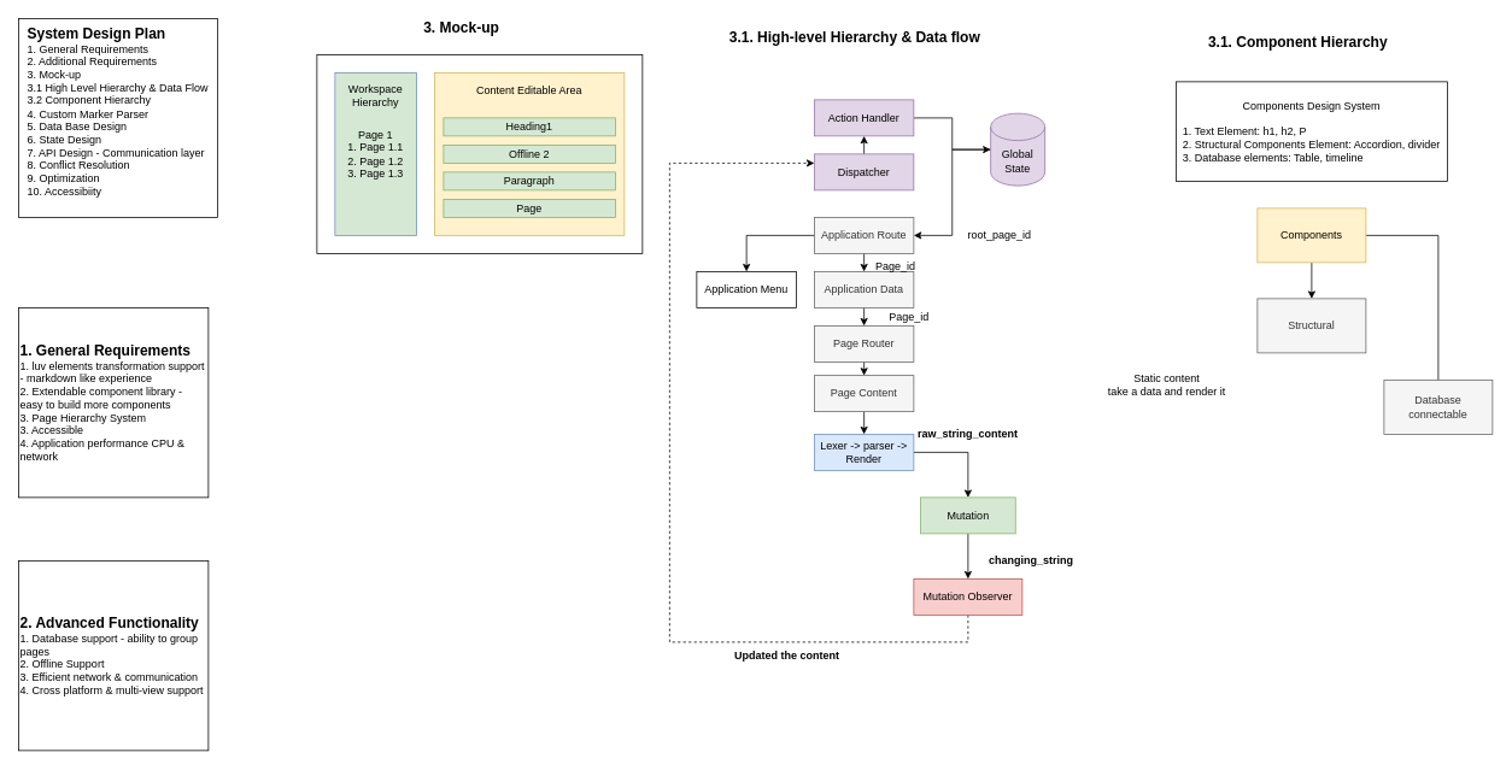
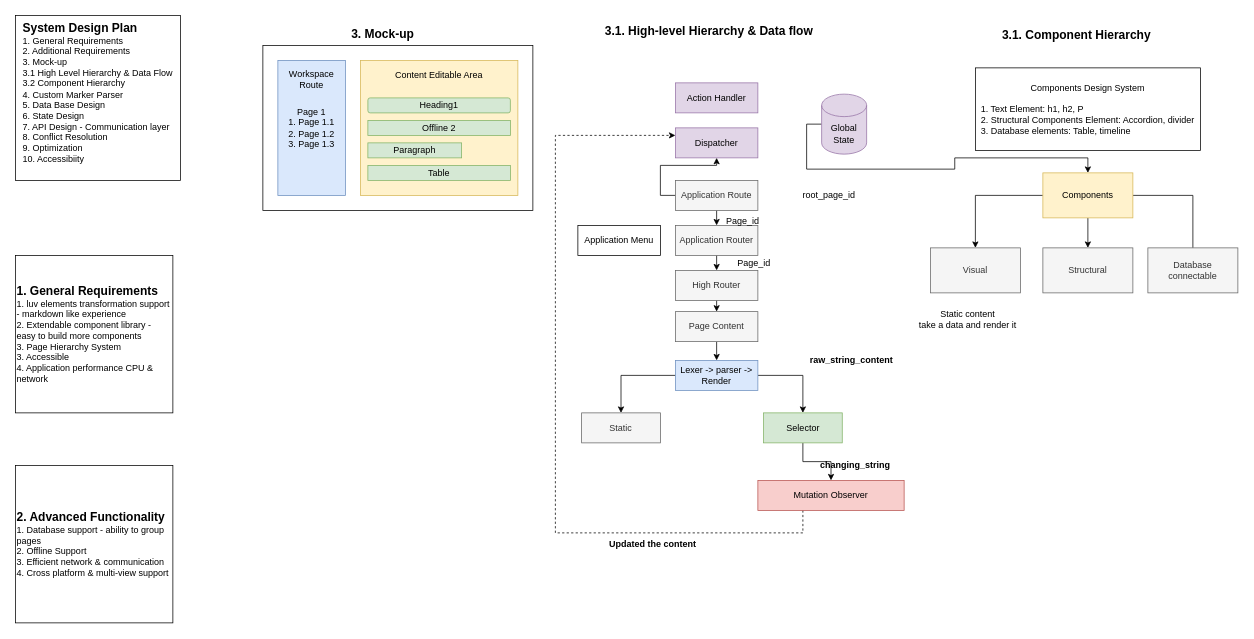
- <mxCell id="14" value="&lt;b&gt;&lt;font style=&quot;font-size: 16px;&quot;&gt;3. Mock-up&lt;/font&gt;&lt;/b&gt;" style="text;html=1;align=center;verticalAlign=middle;whiteSpace=wrap;rounded=0;" vertex="1" parent="1"><mxGeometry x="460" y="15" width="100" height="30" as="geometry" /></mxCell>
+ <mxCell id="14" value="&lt;b&gt;&lt;font style=&quot;font-size: 16px;&quot;&gt;3. Mock-up&lt;/font&gt;&lt;/b&gt;" style="text;html=1;align=center;verticalAlign=middle;whiteSpace=wrap;rounded=0;" vertex="1" parent="1"><mxGeometry x="460" y="30" width="100" height="30" as="geometry" /></mxCell>
- <mxCell id="7" value="Workspace Hierarchy" style="text;html=1;align=center;verticalAlign=middle;whiteSpace=wrap;rounded=0;" vertex="1" parent="1"><mxGeometry x="385" y="90" width="60" height="30" as="geometry" /></mxCell>
+ <mxCell id="7" value="Workspace Route" style="text;html=1;align=center;verticalAlign=middle;whiteSpace=wrap;rounded=0;" vertex="1" parent="1"><mxGeometry x="385" y="90" width="60" height="30" as="geometry" /></mxCell>
- <mxCell id="16" style="edgeStyle=orthogonalEdgeStyle;rounded=0;orthogonalLoop=1;jettySize=auto;html=1;" edge="1" parent="1" source="17" target="24"><mxGeometry relative="1" as="geometry" /></mxCell>
- <mxCell id="9" value="Heading1" style="rounded=0;whiteSpace=wrap;html=1;fillColor=#d5e8d4;strokeColor=#82b366;" vertex="1" parent="1"><mxGeometry x="490" y="130" width="190" height="20" as="geometry" /></mxCell>
+ <mxCell id="9" value="Heading1" style="whiteSpace=wrap;html=1;fillColor=#d5e8d4;strokeColor=#82b366;rounded=1;" vertex="1" parent="1"><mxGeometry x="490" y="130" width="190" height="20" as="geometry" /></mxCell>
- <mxCell id="18" style="edgeStyle=orthogonalEdgeStyle;rounded=0;orthogonalLoop=1;jettySize=auto;html=1;exitX=0.5;exitY=0;exitDx=0;exitDy=0;entryX=0.5;entryY=1;entryDx=0;entryDy=0;" edge="1" parent="1" source="19" target="17"><mxGeometry relative="1" as="geometry" /></mxCell>
- <mxCell id="6" value="&lt;div&gt;Page 1&lt;/div&gt;&lt;div&gt;1. Page 1.1&lt;/div&gt;&lt;div&gt;2. Page 1.2&lt;/div&gt;&lt;div&gt;3. Page 1.3&lt;/div&gt;" style="rounded=0;whiteSpace=wrap;html=1;fillColor=#d5e8d4;strokeColor=#6c8ebf;" vertex="1" parent="1"><mxGeometry x="370" y="80" width="90" height="180" as="geometry" /></mxCell>
+ <mxCell id="6" value="&lt;div&gt;Page 1&lt;/div&gt;&lt;div&gt;1. Page 1.1&lt;/div&gt;&lt;div&gt;2. Page 1.2&lt;/div&gt;&lt;div&gt;3. Page 1.3&lt;/div&gt;" style="rounded=0;whiteSpace=wrap;html=1;fillColor=#dae8fc;strokeColor=#6c8ebf;" vertex="1" parent="1"><mxGeometry x="370" y="80" width="90" height="180" as="geometry" /></mxCell>
- <mxCell id="11" value="Paragraph" style="rounded=0;whiteSpace=wrap;html=1;fillColor=#d5e8d4;strokeColor=#82b366;" vertex="1" parent="1"><mxGeometry x="490" y="190" width="190" height="20" as="geometry" /></mxCell>
+ <mxCell id="11" value="Paragraph" style="rounded=0;whiteSpace=wrap;html=1;fillColor=#d5e8d4;strokeColor=#82b366;" vertex="1" parent="1"><mxGeometry x="490" y="190" width="125" height="20" as="geometry" /></mxCell>
- <mxCell id="12" value="Page" style="rounded=0;whiteSpace=wrap;html=1;fillColor=#d5e8d4;strokeColor=#82b366;" vertex="1" parent="1"><mxGeometry x="490" y="220" width="190" height="20" as="geometry" /></mxCell>
+ <mxCell id="12" value="Table" style="rounded=0;whiteSpace=wrap;html=1;fillColor=#d5e8d4;strokeColor=#82b366;" vertex="1" parent="1"><mxGeometry x="490" y="220" width="190" height="20" as="geometry" /></mxCell>
- <mxCell id="23" style="edgeStyle=orthogonalEdgeStyle;rounded=0;orthogonalLoop=1;jettySize=auto;html=1;exitX=0;exitY=0.5;exitDx=0;exitDy=0;exitPerimeter=0;entryX=1;entryY=0.5;entryDx=0;entryDy=0;" edge="1" parent="1" source="24" target="22"><mxGeometry relative="1" as="geometry" /></mxCell>
+ <mxCell id="23" style="edgeStyle=orthogonalEdgeStyle;rounded=0;orthogonalLoop=1;jettySize=auto;html=1;exitX=0;exitY=0.5;exitDx=0;exitDy=0;exitPerimeter=0;" edge="1" parent="1" source="24" target="51"><mxGeometry relative="1" as="geometry" /></mxCell>
- <mxCell id="21" style="edgeStyle=orthogonalEdgeStyle;rounded=0;orthogonalLoop=1;jettySize=auto;html=1;exitX=0;exitY=0.5;exitDx=0;exitDy=0;" edge="1" parent="1" source="22" target="32"><mxGeometry relative="1" as="geometry" /></mxCell>
+ <mxCell id="21" style="edgeStyle=orthogonalEdgeStyle;rounded=0;orthogonalLoop=1;jettySize=auto;html=1;exitX=0;exitY=0.5;exitDx=0;exitDy=0;" edge="1" parent="1" source="22" target="19"><mxGeometry relative="1" as="geometry" /></mxCell>
+ <mxCell id="48" style="edgeStyle=orthogonalEdgeStyle;rounded=0;orthogonalLoop=1;jettySize=auto;html=1;" edge="1" parent="1" source="51" target="52"><mxGeometry relative="1" as="geometry" /></mxCell>
- <mxCell id="26" value="Application Data" style="rounded=0;whiteSpace=wrap;html=1;fillColor=#f5f5f5;fontColor=#333333;strokeColor=#666666;" vertex="1" parent="1"><mxGeometry x="900" y="300" width="110" height="40" as="geometry" /></mxCell>
+ <mxCell id="26" value="Application Router" style="rounded=0;whiteSpace=wrap;html=1;fillColor=#f5f5f5;fontColor=#333333;strokeColor=#666666;" vertex="1" parent="1"><mxGeometry x="900" y="300" width="110" height="40" as="geometry" /></mxCell>
+ <mxCell id="52" value="Visual" style="rounded=0;whiteSpace=wrap;html=1;fillColor=#f5f5f5;fontColor=#333333;strokeColor=#666666;" vertex="1" parent="1"><mxGeometry x="1240" y="330" width="120" height="60" as="geometry" /></mxCell>
- <mxCell id="34" value="Page Router" style="rounded=0;whiteSpace=wrap;html=1;fillColor=#f5f5f5;fontColor=#333333;strokeColor=#666666;" vertex="1" parent="1"><mxGeometry x="900" y="360" width="110" height="40" as="geometry" /></mxCell>
+ <mxCell id="34" value="High Router" style="rounded=0;whiteSpace=wrap;html=1;fillColor=#f5f5f5;fontColor=#333333;strokeColor=#666666;" vertex="1" parent="1"><mxGeometry x="900" y="360" width="110" height="40" as="geometry" /></mxCell>
- <mxCell id="54" value="&lt;div&gt;Database&lt;/div&gt;&lt;div&gt;connectable&lt;br&gt;&lt;/div&gt;" style="rounded=0;whiteSpace=wrap;html=1;fillColor=#f5f5f5;fontColor=#333333;strokeColor=#666666;" vertex="1" parent="1"><mxGeometry x="1530" y="420" width="120" height="60" as="geometry" /></mxCell>
+ <mxCell id="54" value="&lt;div&gt;Database&lt;/div&gt;&lt;div&gt;connectable&lt;br&gt;&lt;/div&gt;" style="rounded=0;whiteSpace=wrap;html=1;fillColor=#f5f5f5;fontColor=#333333;strokeColor=#666666;" vertex="1" parent="1"><mxGeometry x="1530" y="330" width="120" height="60" as="geometry" /></mxCell>
- <mxCell id="38" value="&lt;b&gt;raw_string_content&lt;/b&gt;" style="text;html=1;align=center;verticalAlign=middle;whiteSpace=wrap;rounded=0;" vertex="1" parent="1"><mxGeometry x="1010" y="470" width="120" height="20" as="geometry" /></mxCell>
+ <mxCell id="38" value="&lt;b&gt;raw_string_content&lt;/b&gt;" style="text;html=1;align=center;verticalAlign=middle;whiteSpace=wrap;rounded=0;" vertex="1" parent="1"><mxGeometry x="1075" y="470" width="120" height="20" as="geometry" /></mxCell>
+ <mxCell id="29" style="edgeStyle=orthogonalEdgeStyle;rounded=0;orthogonalLoop=1;jettySize=auto;html=1;exitX=0;exitY=0.5;exitDx=0;exitDy=0;" edge="1" parent="1" source="31" target="39"><mxGeometry relative="1" as="geometry" /></mxCell>
+ <mxCell id="39" value="Static" style="rounded=0;whiteSpace=wrap;html=1;fillColor=#f5f5f5;fontColor=#333333;strokeColor=#666666;" vertex="1" parent="1"><mxGeometry x="775" y="550" width="105" height="40" as="geometry" /></mxCell>
- <mxCell id="41" value="Mutation" style="rounded=0;whiteSpace=wrap;html=1;fillColor=#d5e8d4;strokeColor=#82b366;" vertex="1" parent="1"><mxGeometry x="1017.5" y="550" width="105" height="40" as="geometry" /></mxCell>
+ <mxCell id="41" value="Selector" style="rounded=0;whiteSpace=wrap;html=1;fillColor=#d5e8d4;strokeColor=#82b366;" vertex="1" parent="1"><mxGeometry x="1017.5" y="550" width="105" height="40" as="geometry" /></mxCell>
- <mxCell id="43" value="Mutation Observer" style="rounded=0;whiteSpace=wrap;html=1;fillColor=#f8cecc;strokeColor=#b85450;" vertex="1" parent="1"><mxGeometry x="1010" y="640" width="120" height="40" as="geometry" /></mxCell>
+ <mxCell id="43" value="Mutation Observer" style="rounded=0;whiteSpace=wrap;html=1;fillColor=#f8cecc;strokeColor=#b85450;" vertex="1" parent="1"><mxGeometry x="1010" y="640" width="195" height="40" as="geometry" /></mxCell>
